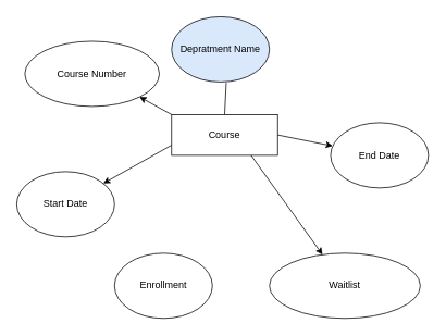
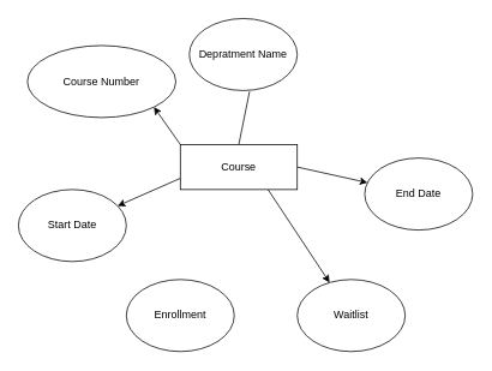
- <mxCell id="8" value="Depratment Name" style="ellipse;whiteSpace=wrap;html=1;fillColor=#dae8fc;" vertex="1" parent="1"><mxGeometry x="210" y="20" width="120" height="80" as="geometry" /></mxCell>
+ <mxCell id="8" value="Depratment Name" style="ellipse;whiteSpace=wrap;html=1;" vertex="1" parent="1"><mxGeometry x="210" y="20" width="120" height="80" as="geometry" /></mxCell>
- <mxCell id="7" value="Course" style="rounded=0;whiteSpace=wrap;html=1;" vertex="1" parent="1"><mxGeometry x="210" y="140" width="130" height="50" as="geometry" /></mxCell>
+ <mxCell id="7" value="Course" style="rounded=0;whiteSpace=wrap;html=1;" vertex="1" parent="1"><mxGeometry x="200" y="160" width="130" height="50" as="geometry" /></mxCell>
- <mxCell id="13" value="End Date" style="ellipse;whiteSpace=wrap;html=1;" vertex="1" parent="1"><mxGeometry x="405" y="150" width="120" height="80" as="geometry" /></mxCell>
+ <mxCell id="13" value="End Date" style="ellipse;whiteSpace=wrap;html=1;" vertex="1" parent="1"><mxGeometry x="405" y="175" width="120" height="80" as="geometry" /></mxCell>
- <mxCell id="11" value="Waitlist" style="ellipse;whiteSpace=wrap;html=1;" vertex="1" parent="1"><mxGeometry x="330" y="310" width="185" height="80" as="geometry" /></mxCell>
+ <mxCell id="11" value="Waitlist" style="ellipse;whiteSpace=wrap;html=1;" vertex="1" parent="1"><mxGeometry x="330" y="310" width="120" height="80" as="geometry" /></mxCell>
